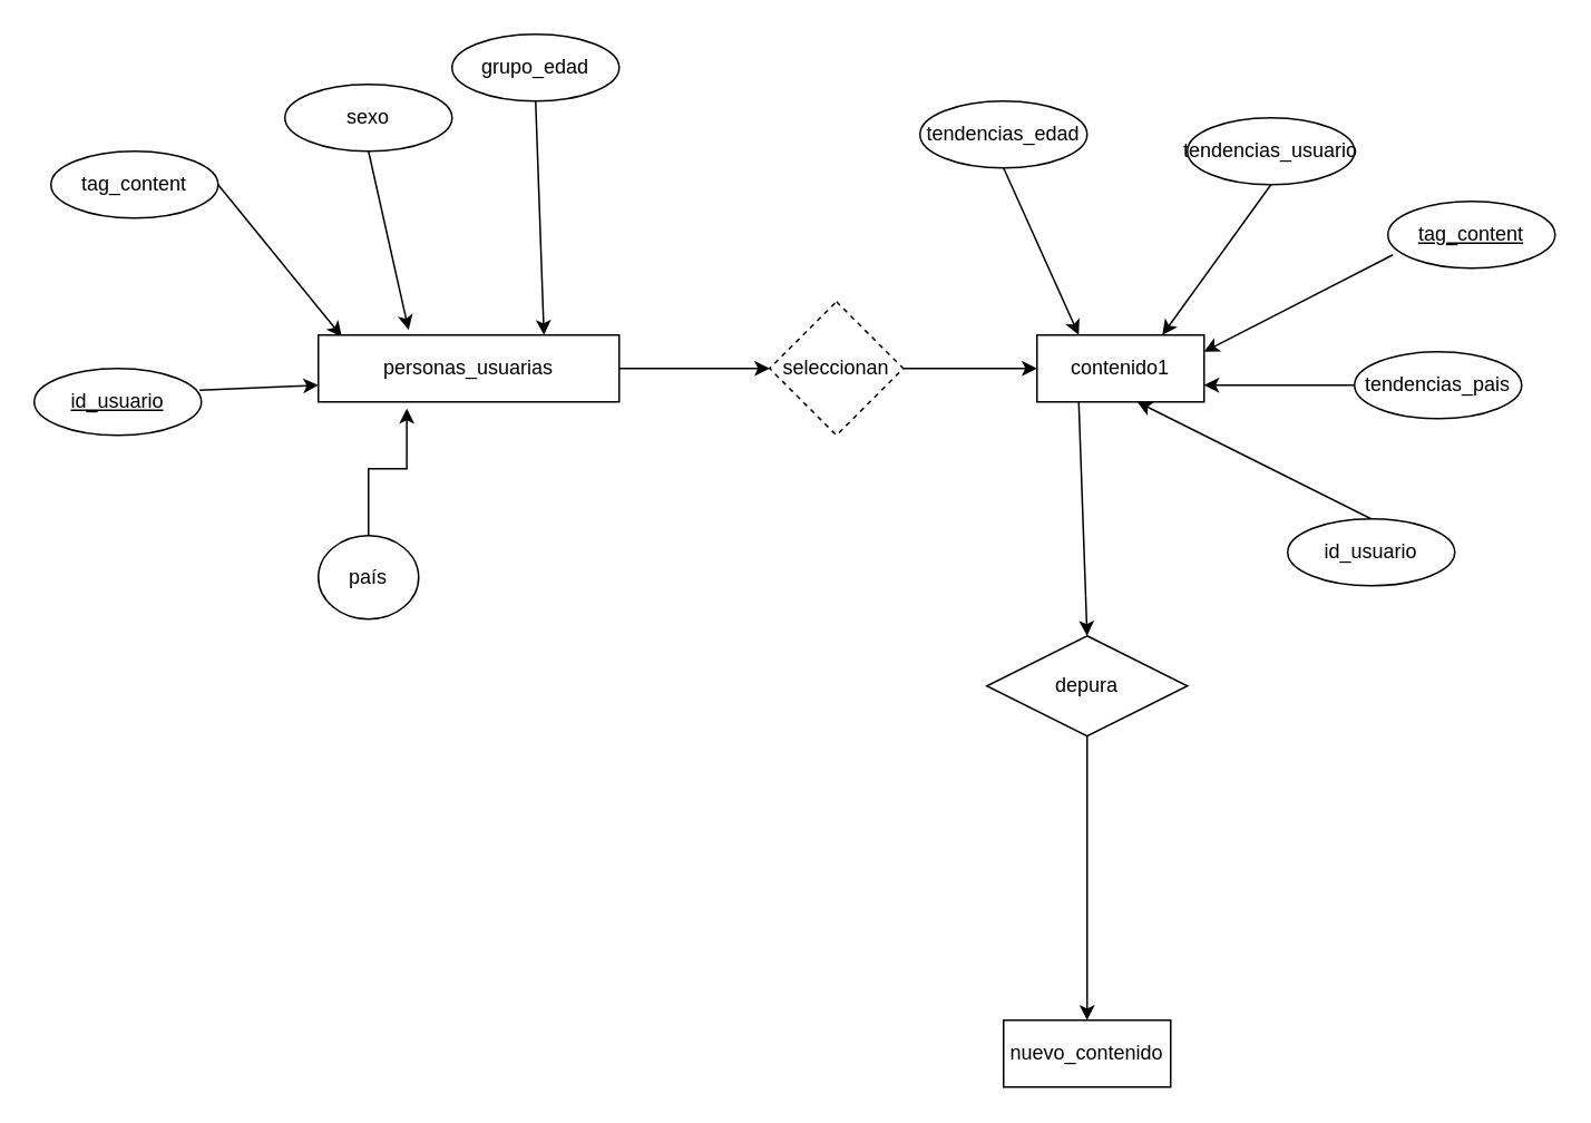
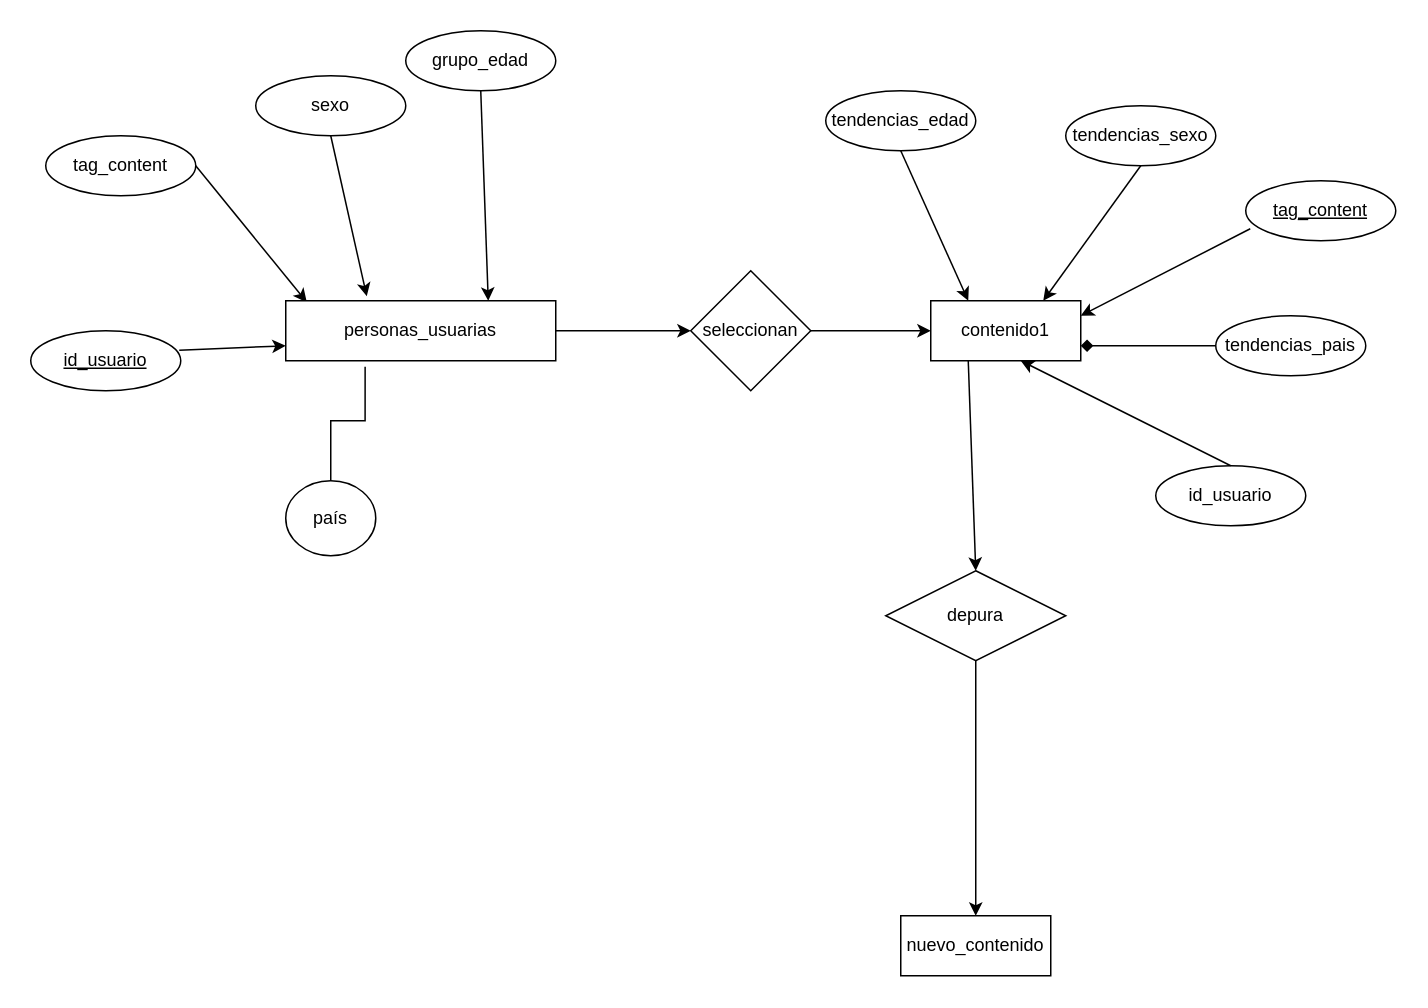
- <mxCell id="16" value="tendencias_usuario" style="ellipse;whiteSpace=wrap;html=1;align=center;" vertex="1" parent="1"><mxGeometry x="710" y="70" width="100" height="40" as="geometry" /></mxCell>
+ <mxCell id="16" value="tendencias_sexo" style="ellipse;whiteSpace=wrap;html=1;align=center;" vertex="1" parent="1"><mxGeometry x="710" y="70" width="100" height="40" as="geometry" /></mxCell>
- <mxCell id="7" value="seleccionan" style="rhombus;whiteSpace=wrap;html=1;dashed=1;" vertex="1" parent="1"><mxGeometry x="460" y="180" width="80" height="80" as="geometry" /></mxCell>
+ <mxCell id="7" value="seleccionan" style="rhombus;whiteSpace=wrap;html=1;" vertex="1" parent="1"><mxGeometry x="460" y="180" width="80" height="80" as="geometry" /></mxCell>
- <mxCell id="22" style="edgeStyle=orthogonalEdgeStyle;rounded=0;orthogonalLoop=1;jettySize=auto;html=1;exitX=0;exitY=0.5;exitDx=0;exitDy=0;entryX=1;entryY=0.75;entryDx=0;entryDy=0;" edge="1" parent="1" source="23" target="9"><mxGeometry relative="1" as="geometry" /></mxCell>
+ <mxCell id="22" style="edgeStyle=orthogonalEdgeStyle;rounded=0;orthogonalLoop=1;jettySize=auto;html=1;exitX=0;exitY=0.5;exitDx=0;exitDy=0;entryX=1;entryY=0.75;entryDx=0;entryDy=0;endArrow=diamond;" edge="1" parent="1" source="23" target="9"><mxGeometry relative="1" as="geometry" /></mxCell>
- <mxCell id="20" style="edgeStyle=orthogonalEdgeStyle;rounded=0;orthogonalLoop=1;jettySize=auto;html=1;exitX=0.5;exitY=0;exitDx=0;exitDy=0;entryX=0.294;entryY=1.1;entryDx=0;entryDy=0;entryPerimeter=0;" edge="1" parent="1" source="21" target="10"><mxGeometry relative="1" as="geometry" /></mxCell>
+ <mxCell id="20" style="edgeStyle=orthogonalEdgeStyle;rounded=0;orthogonalLoop=1;jettySize=auto;html=1;exitX=0.5;exitY=0;exitDx=0;exitDy=0;entryX=0.294;entryY=1.1;entryDx=0;entryDy=0;entryPerimeter=0;endArrow=none;" edge="1" parent="1" source="21" target="10"><mxGeometry relative="1" as="geometry" /></mxCell>
